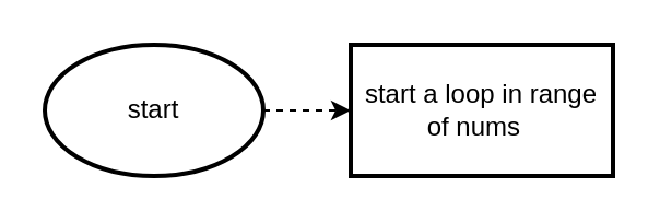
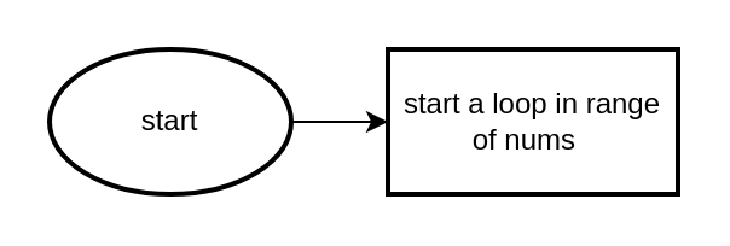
- <mxCell id="2" value="" style="edgeStyle=orthogonalEdgeStyle;rounded=0;orthogonalLoop=1;jettySize=auto;html=1;dashed=1;" edge="1" parent="1" source="3" target="4"><mxGeometry relative="1" as="geometry" /></mxCell>
+ <mxCell id="2" value="" style="edgeStyle=orthogonalEdgeStyle;rounded=0;orthogonalLoop=1;jettySize=auto;html=1;" edge="1" parent="1" source="3" target="4"><mxGeometry relative="1" as="geometry" /></mxCell>
